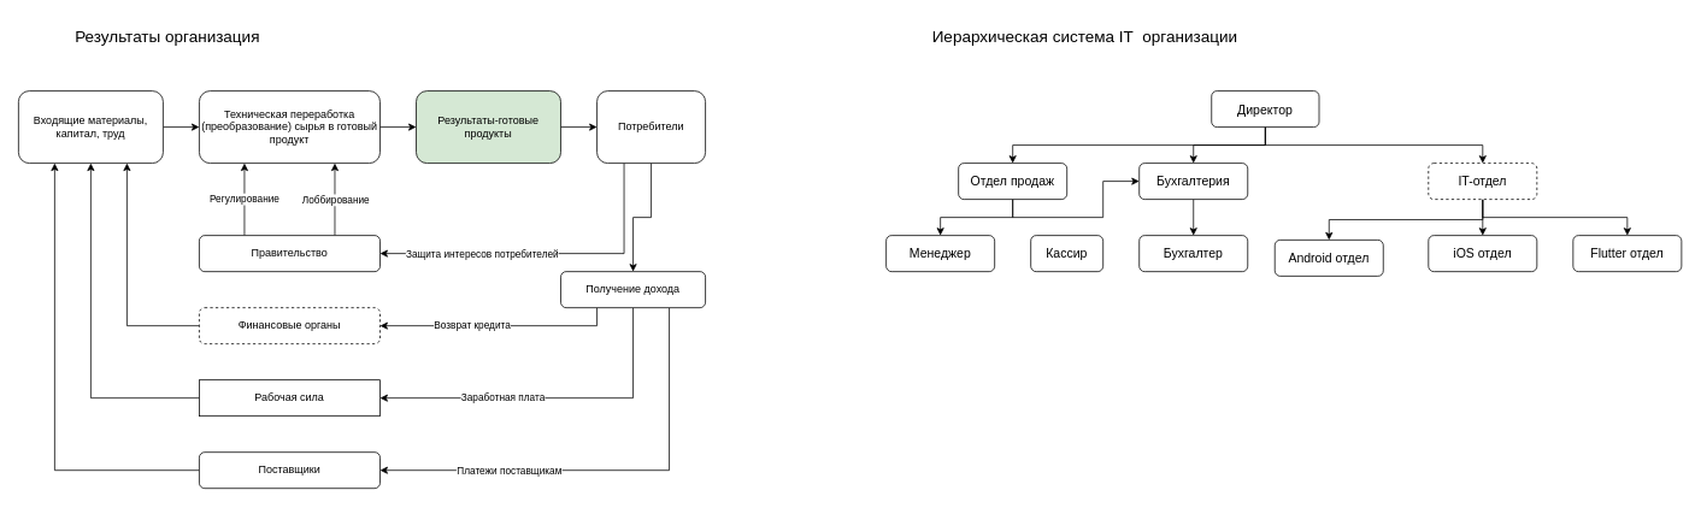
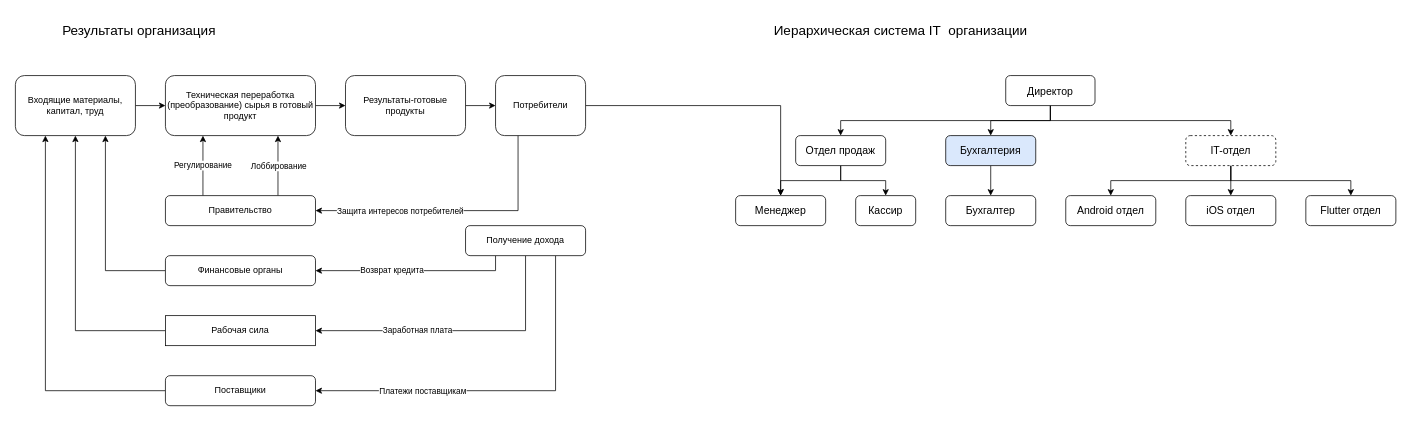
- <mxCell id="5" value="Результаты-готовые продукты" style="rounded=1;whiteSpace=wrap;html=1;fillColor=#d5e8d4;" vertex="1" parent="1"><mxGeometry x="460" y="100" width="160" height="80" as="geometry" /></mxCell>
+ <mxCell id="5" value="Результаты-готовые продукты" style="rounded=1;whiteSpace=wrap;html=1;" vertex="1" parent="1"><mxGeometry x="460" y="100" width="160" height="80" as="geometry" /></mxCell>
- <mxCell id="38" value="Бухгалтерия" style="rounded=1;whiteSpace=wrap;html=1;fontSize=14;" vertex="1" parent="1"><mxGeometry x="1260" y="180" width="120" height="40" as="geometry" /></mxCell>
+ <mxCell id="38" value="Бухгалтерия" style="rounded=1;whiteSpace=wrap;html=1;fontSize=14;fillColor=#dae8fc;" vertex="1" parent="1"><mxGeometry x="1260" y="180" width="120" height="40" as="geometry" /></mxCell>
- <mxCell id="35" style="edgeStyle=orthogonalEdgeStyle;rounded=0;orthogonalLoop=1;jettySize=auto;html=1;exitX=0.5;exitY=1;exitDx=0;exitDy=0;fontSize=14;" edge="1" parent="1" source="36" target="38"><mxGeometry relative="1" as="geometry" /></mxCell>
+ <mxCell id="35" style="edgeStyle=orthogonalEdgeStyle;rounded=0;orthogonalLoop=1;jettySize=auto;html=1;exitX=0.5;exitY=1;exitDx=0;exitDy=0;entryX=0.5;entryY=0;entryDx=0;entryDy=0;fontSize=14;" edge="1" parent="1" source="36" target="44"><mxGeometry relative="1" as="geometry" /></mxCell>
- <mxCell id="6" value="" style="edgeStyle=orthogonalEdgeStyle;rounded=0;orthogonalLoop=1;jettySize=auto;html=1;" edge="1" parent="1" source="9" target="22"><mxGeometry relative="1" as="geometry" /></mxCell>
+ <mxCell id="6" value="" style="edgeStyle=orthogonalEdgeStyle;rounded=0;orthogonalLoop=1;jettySize=auto;html=1;" edge="1" parent="1" source="9" target="39"><mxGeometry relative="1" as="geometry" /></mxCell>
- <mxCell id="46" value="Android отдел" style="rounded=1;whiteSpace=wrap;html=1;fontSize=14;" vertex="1" parent="1"><mxGeometry x="1410" y="265" width="120" height="40" as="geometry" /></mxCell>
+ <mxCell id="46" value="Android отдел" style="rounded=1;whiteSpace=wrap;html=1;fontSize=14;" vertex="1" parent="1"><mxGeometry x="1420" y="260" width="120" height="40" as="geometry" /></mxCell>
- <mxCell id="24" value="Финансовые органы" style="rounded=1;whiteSpace=wrap;html=1;dashed=1;" vertex="1" parent="1"><mxGeometry x="220" y="340" width="200" height="40" as="geometry" /></mxCell>
+ <mxCell id="24" value="Финансовые органы" style="rounded=1;whiteSpace=wrap;html=1;" vertex="1" parent="1"><mxGeometry x="220" y="340" width="200" height="40" as="geometry" /></mxCell>
